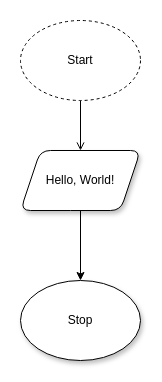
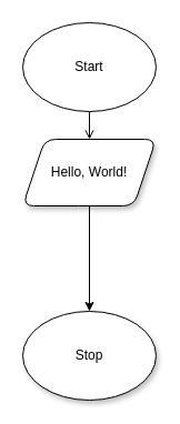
- <mxCell id="3" value="Start" style="ellipse;whiteSpace=wrap;html=1;dashed=1;" vertex="1" parent="1"><mxGeometry x="20" y="20" width="120" height="80" as="geometry" /></mxCell>
+ <mxCell id="3" value="Start" style="ellipse;whiteSpace=wrap;html=1;" vertex="1" parent="1"><mxGeometry x="20" y="20" width="120" height="80" as="geometry" /></mxCell>
- <mxCell id="5" value="Hello, World!" style="shape=parallelogram;perimeter=parallelogramPerimeter;whiteSpace=wrap;html=1;fixedSize=1;shadow=1;rounded=1;" vertex="1" parent="1"><mxGeometry x="20" y="150" width="120" height="60" as="geometry" /></mxCell>
+ <mxCell id="5" value="Hello, World!" style="shape=parallelogram;perimeter=parallelogramPerimeter;whiteSpace=wrap;html=1;fixedSize=1;shadow=1;rounded=1;" vertex="1" parent="1"><mxGeometry x="20" y="125" width="120" height="60" as="geometry" /></mxCell>
